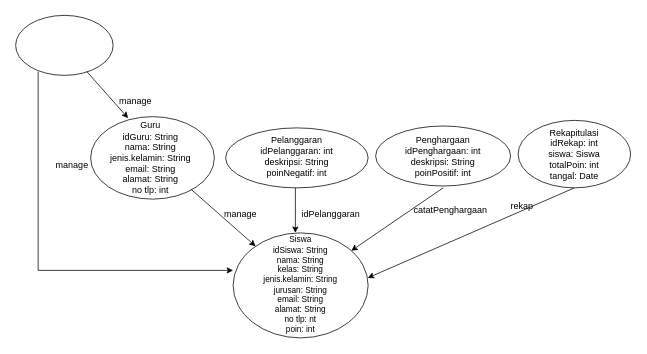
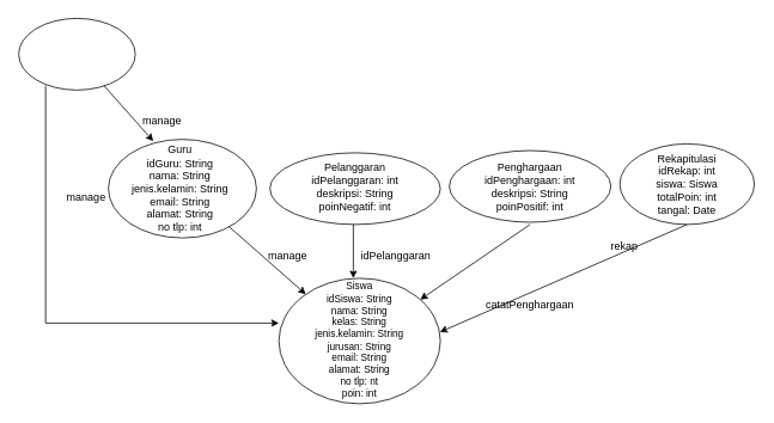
- <mxCell id="22" value="catatPenghargaan" style="text;html=1;align=center;verticalAlign=middle;whiteSpace=wrap;rounded=0;" vertex="1" parent="1"><mxGeometry x="540" y="265" width="120" height="30" as="geometry" /></mxCell>
+ <mxCell id="22" value="catatPenghargaan" style="text;html=1;align=center;verticalAlign=middle;whiteSpace=wrap;rounded=0;" vertex="1" parent="1"><mxGeometry x="530" y="325" width="120" height="30" as="geometry" /></mxCell>
